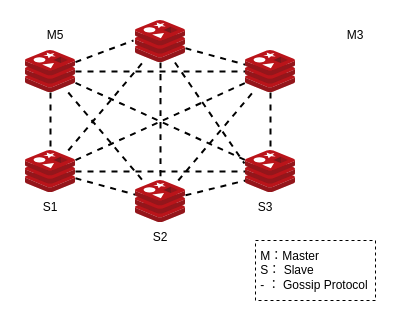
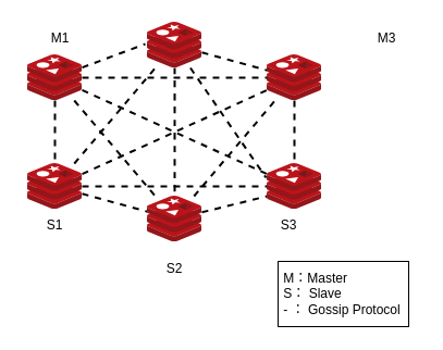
- <mxCell id="23" value="M5" style="text;html=1;strokeColor=none;fillColor=none;align=center;verticalAlign=middle;whiteSpace=wrap;rounded=0;" vertex="1" parent="1"><mxGeometry x="25" y="20" width="60" height="30" as="geometry" /></mxCell>
+ <mxCell id="23" value="M1" style="text;html=1;strokeColor=none;fillColor=none;align=center;verticalAlign=middle;whiteSpace=wrap;rounded=0;" vertex="1" parent="1"><mxGeometry x="25" y="20" width="60" height="30" as="geometry" /></mxCell>
- <mxCell id="26" value="S2" style="text;html=1;strokeColor=none;fillColor=none;align=center;verticalAlign=middle;whiteSpace=wrap;rounded=0;" vertex="1" parent="1"><mxGeometry x="130" y="222" width="60" height="30" as="geometry" /></mxCell>
+ <mxCell id="26" value="S2" style="text;html=1;strokeColor=none;fillColor=none;align=center;verticalAlign=middle;whiteSpace=wrap;rounded=0;" vertex="1" parent="1"><mxGeometry x="130" y="232" width="60" height="30" as="geometry" /></mxCell>
- <mxCell id="28" value="&lt;span&gt;&amp;nbsp;M：Master&lt;/span&gt;&lt;br&gt;&lt;span&gt;&amp;nbsp;S： Slave&lt;/span&gt;&lt;br&gt;&lt;div&gt;&amp;nbsp;- ： Gossip Protocol&lt;/div&gt;" style="rounded=0;whiteSpace=wrap;html=1;fillColor=none;align=left;dashed=1;" vertex="1" parent="1"><mxGeometry x="255" y="240" width="120" height="60" as="geometry" /></mxCell>
+ <mxCell id="28" value="&lt;span&gt;&amp;nbsp;M：Master&lt;/span&gt;&lt;br&gt;&lt;span&gt;&amp;nbsp;S： Slave&lt;/span&gt;&lt;br&gt;&lt;div&gt;&amp;nbsp;- ： Gossip Protocol&lt;/div&gt;" style="rounded=0;whiteSpace=wrap;html=1;fillColor=none;align=left;dashed=0;" vertex="1" parent="1"><mxGeometry x="255" y="240" width="120" height="60" as="geometry" /></mxCell>
